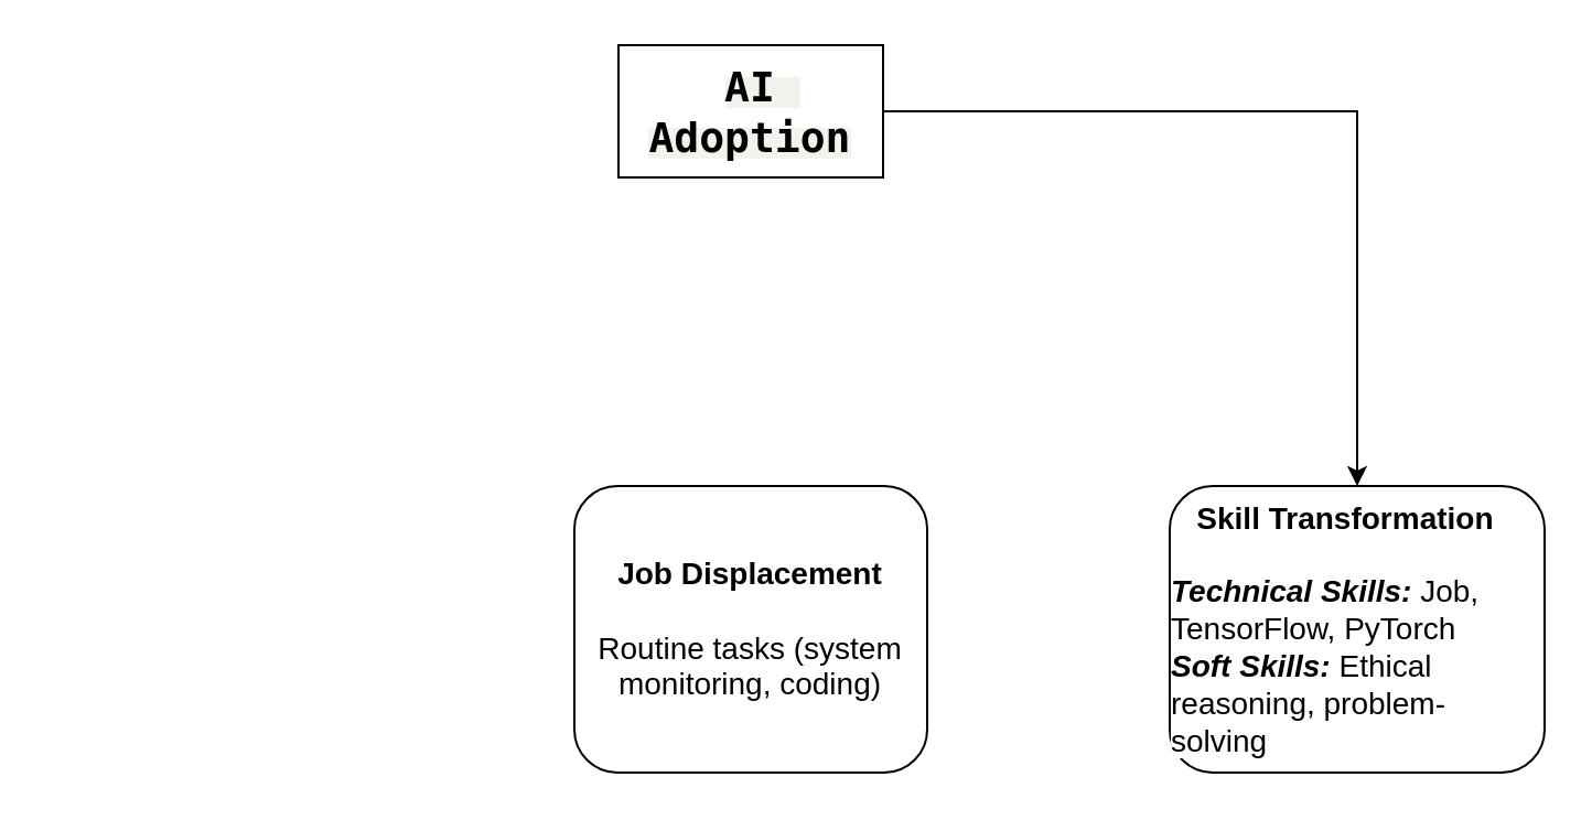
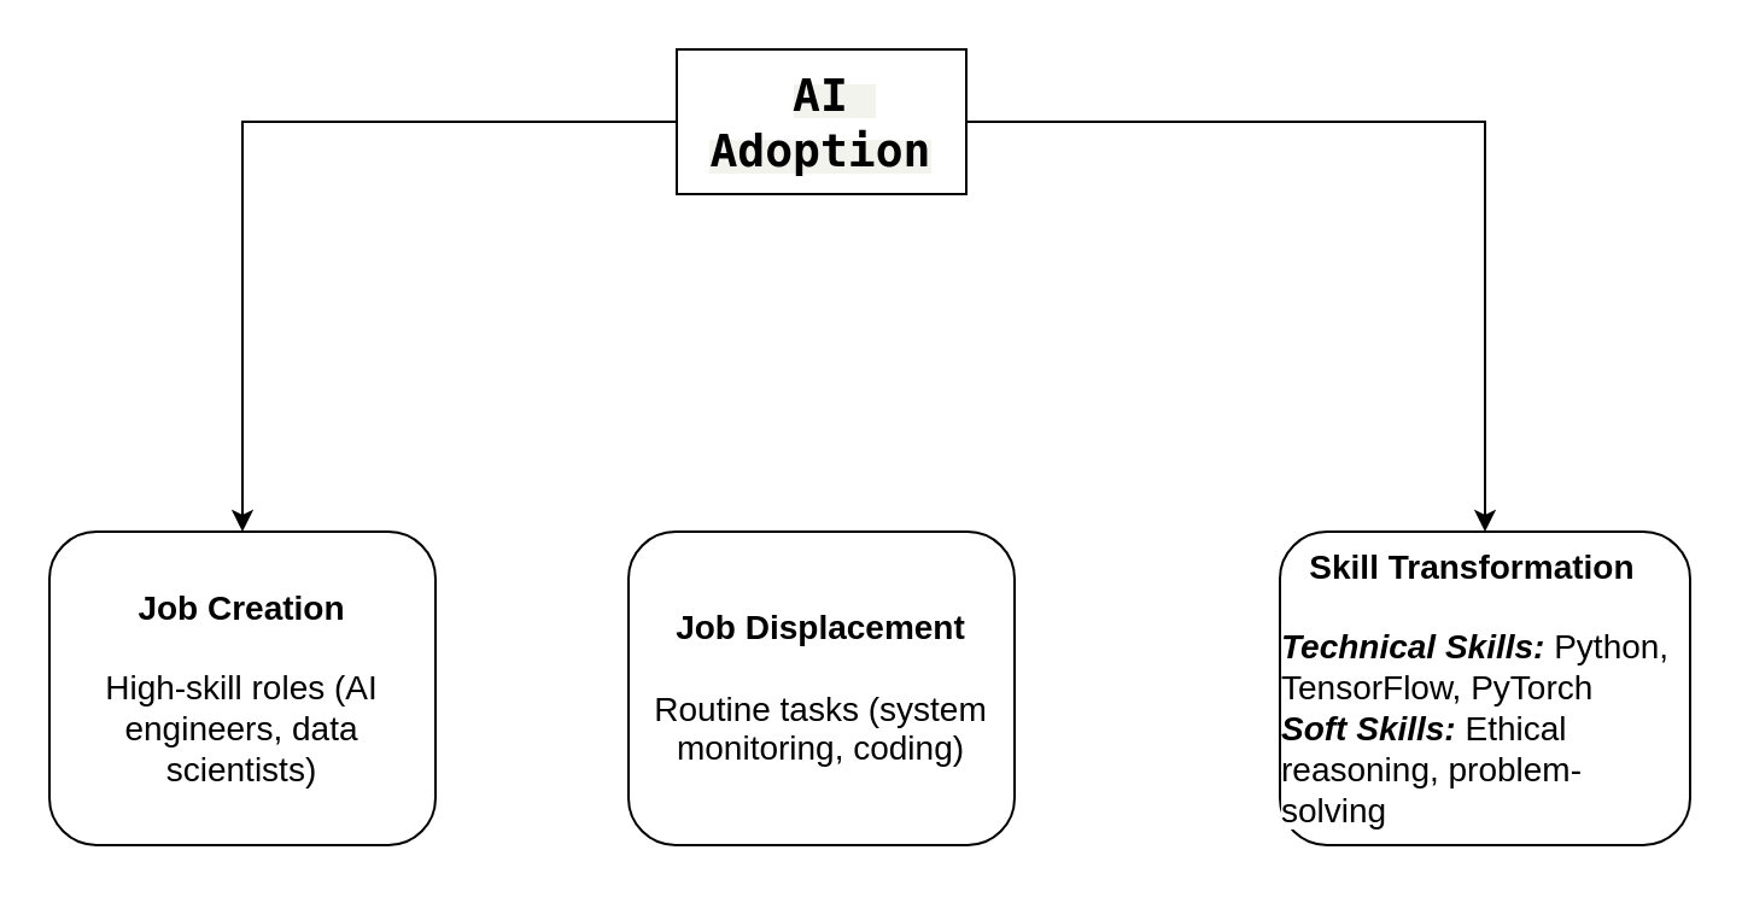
+ <mxCell id="6" value="" style="endArrow=classic;html=1;rounded=0;exitX=0;exitY=0.5;exitDx=0;exitDy=0;entryX=0.5;entryY=0;entryDx=0;entryDy=0;" edge="1" parent="1" source="2" target="5"><mxGeometry width="50" height="50" relative="1" as="geometry"><mxPoint x="330" y="350" as="sourcePoint" /><mxPoint x="100" y="130" as="targetPoint" /><Array as="points"><mxPoint x="100" y="50" /></Array></mxGeometry></mxCell>
+ <mxCell id="5" value="&lt;span style=&quot;text-align: right; background-color: light-dark(#ffffff, var(--ge-dark-color, #121212));&quot;&gt;&lt;font style=&quot;color: rgb(0, 0, 0); font-size: 14px;&quot;&gt;&lt;b&gt;Job Creation&lt;/b&gt;&lt;/font&gt;&lt;/span&gt;&lt;div&gt;&lt;div style=&quot;text-align: right;&quot;&gt;&lt;span style=&quot;font-size: 14px;&quot;&gt;&lt;b&gt;&lt;br&gt;&lt;/b&gt;&lt;/span&gt;&lt;/div&gt;&lt;div&gt;&lt;font style=&quot;background-color: light-dark(#ffffff, var(--ge-dark-color, #121212)); color: rgb(0, 0, 0); font-size: 14px;&quot;&gt;&lt;span style=&quot;text-align: right;&quot;&gt;&lt;/span&gt;&lt;span style=&quot;text-align: right;&quot;&gt;High-skill roles (AI engineers, data scientists)&lt;/span&gt;&lt;/font&gt;&lt;/div&gt;&lt;/div&gt;" style="rounded=1;whiteSpace=wrap;html=1;" vertex="1" parent="1"><mxGeometry x="20" y="220" width="160" height="130" as="geometry" /></mxCell>
- <mxCell id="3" value="&lt;div style=&quot;text-align: left;&quot;&gt;&lt;span style=&quot;color: light-dark(rgb(0, 0, 0), rgb(237, 237, 237)); font-size: 14px; text-align: right;&quot;&gt;&lt;b&gt;&amp;nbsp; &amp;nbsp;Skill Transformation&lt;/b&gt;&lt;/span&gt;&lt;/div&gt;&lt;div style=&quot;text-align: left;&quot;&gt;&lt;span style=&quot;color: light-dark(rgb(0, 0, 0), rgb(237, 237, 237)); font-size: 14px;&quot;&gt;&lt;b&gt;&lt;i&gt;&lt;br&gt;&lt;/i&gt;&lt;/b&gt;&lt;/span&gt;&lt;/div&gt;&lt;div style=&quot;text-align: left;&quot;&gt;&lt;span style=&quot;color: light-dark(rgb(0, 0, 0), rgb(237, 237, 237)); font-size: 14px; text-align: right;&quot;&gt; &lt;/span&gt;&lt;span style=&quot;color: light-dark(rgb(0, 0, 0), rgb(237, 237, 237)); font-size: 14px;&quot;&gt;&lt;b&gt;&lt;i&gt;Technical Skills:&lt;/i&gt;&lt;/b&gt; Job, TensorFlow, PyTorch&amp;nbsp;&lt;/span&gt;&lt;/div&gt;&lt;div style=&quot;text-align: left;&quot;&gt;&lt;font style=&quot;background-color: light-dark(#ffffff, var(--ge-dark-color, #121212)); font-size: 14px; color: rgb(0, 0, 0);&quot;&gt;&lt;span style=&quot;&quot;&gt;&lt;/span&gt;&lt;span style=&quot;&quot;&gt;&lt;b&gt;&lt;i&gt;Soft Skills:&lt;/i&gt;&lt;/b&gt; Ethical reasoning, problem-solving  &lt;/span&gt;&lt;/font&gt;&lt;/div&gt;" style="rounded=1;whiteSpace=wrap;html=1;" vertex="1" parent="1"><mxGeometry x="530" y="220" width="170" height="130" as="geometry" /></mxCell>
+ <mxCell id="3" value="&lt;div style=&quot;text-align: left;&quot;&gt;&lt;span style=&quot;color: light-dark(rgb(0, 0, 0), rgb(237, 237, 237)); font-size: 14px; text-align: right;&quot;&gt;&lt;b&gt;&amp;nbsp; &amp;nbsp;Skill Transformation&lt;/b&gt;&lt;/span&gt;&lt;/div&gt;&lt;div style=&quot;text-align: left;&quot;&gt;&lt;span style=&quot;color: light-dark(rgb(0, 0, 0), rgb(237, 237, 237)); font-size: 14px;&quot;&gt;&lt;b&gt;&lt;i&gt;&lt;br&gt;&lt;/i&gt;&lt;/b&gt;&lt;/span&gt;&lt;/div&gt;&lt;div style=&quot;text-align: left;&quot;&gt;&lt;span style=&quot;color: light-dark(rgb(0, 0, 0), rgb(237, 237, 237)); font-size: 14px; text-align: right;&quot;&gt; &lt;/span&gt;&lt;span style=&quot;color: light-dark(rgb(0, 0, 0), rgb(237, 237, 237)); font-size: 14px;&quot;&gt;&lt;b&gt;&lt;i&gt;Technical Skills:&lt;/i&gt;&lt;/b&gt; Python, TensorFlow, PyTorch&amp;nbsp;&lt;/span&gt;&lt;/div&gt;&lt;div style=&quot;text-align: left;&quot;&gt;&lt;font style=&quot;background-color: light-dark(#ffffff, var(--ge-dark-color, #121212)); font-size: 14px; color: rgb(0, 0, 0);&quot;&gt;&lt;span style=&quot;&quot;&gt;&lt;/span&gt;&lt;span style=&quot;&quot;&gt;&lt;b&gt;&lt;i&gt;Soft Skills:&lt;/i&gt;&lt;/b&gt; Ethical reasoning, problem-solving  &lt;/span&gt;&lt;/font&gt;&lt;/div&gt;" style="rounded=1;whiteSpace=wrap;html=1;" vertex="1" parent="1"><mxGeometry x="530" y="220" width="170" height="130" as="geometry" /></mxCell>
